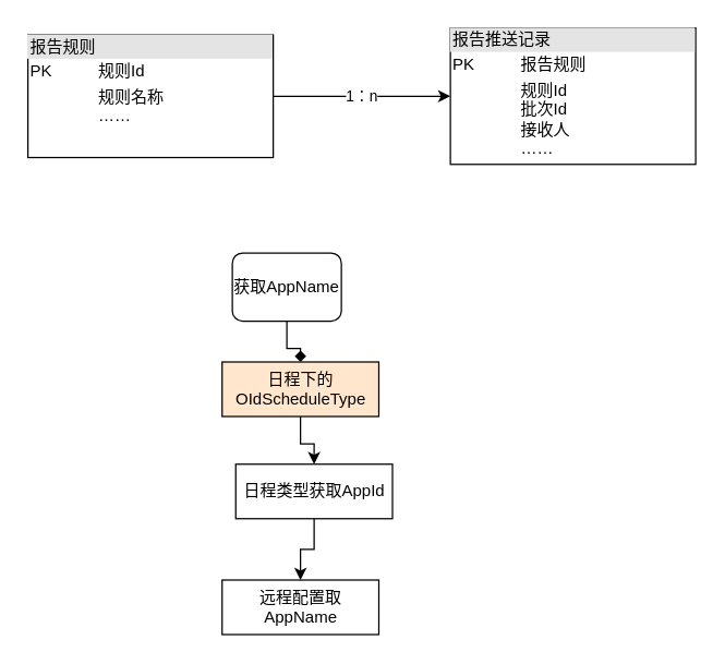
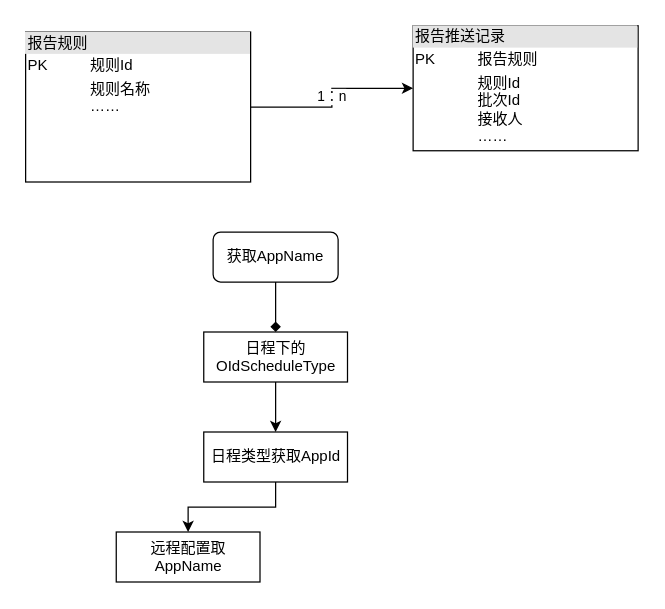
- <mxCell id="3" value="&lt;div style=&quot;box-sizing:border-box;width:100%;background:#e4e4e4;padding:2px;&quot;&gt;报告规则&lt;/div&gt;&lt;table style=&quot;width:100%;font-size:1em;&quot; cellpadding=&quot;2&quot; cellspacing=&quot;0&quot;&gt;&lt;tbody&gt;&lt;tr&gt;&lt;td&gt;PK&lt;/td&gt;&lt;td&gt;规则Id&lt;/td&gt;&lt;/tr&gt;&lt;tr&gt;&lt;td&gt;&lt;br&gt;&lt;/td&gt;&lt;td&gt;规则名称&lt;br&gt;……&lt;/td&gt;&lt;/tr&gt;&lt;tr&gt;&lt;td&gt;&lt;/td&gt;&lt;td&gt;&lt;br&gt;&lt;/td&gt;&lt;/tr&gt;&lt;/tbody&gt;&lt;/table&gt;" style="verticalAlign=top;align=left;overflow=fill;html=1;" parent="1" vertex="1"><mxGeometry x="20" y="25" width="180" height="90" as="geometry" /></mxCell>
+ <mxCell id="3" value="&lt;div style=&quot;box-sizing:border-box;width:100%;background:#e4e4e4;padding:2px;&quot;&gt;报告规则&lt;/div&gt;&lt;table style=&quot;width:100%;font-size:1em;&quot; cellpadding=&quot;2&quot; cellspacing=&quot;0&quot;&gt;&lt;tbody&gt;&lt;tr&gt;&lt;td&gt;PK&lt;/td&gt;&lt;td&gt;规则Id&lt;/td&gt;&lt;/tr&gt;&lt;tr&gt;&lt;td&gt;&lt;br&gt;&lt;/td&gt;&lt;td&gt;规则名称&lt;br&gt;……&lt;/td&gt;&lt;/tr&gt;&lt;tr&gt;&lt;td&gt;&lt;/td&gt;&lt;td&gt;&lt;br&gt;&lt;/td&gt;&lt;/tr&gt;&lt;/tbody&gt;&lt;/table&gt;" style="verticalAlign=top;align=left;overflow=fill;html=1;" parent="1" vertex="1"><mxGeometry x="20" y="25" width="180" height="120" as="geometry" /></mxCell>
- <mxCell id="6" value="获取AppName" style="rounded=1;whiteSpace=wrap;html=1;" vertex="1" parent="1"><mxGeometry x="170" y="185" width="80" height="50" as="geometry" /></mxCell>
+ <mxCell id="6" value="获取AppName" style="rounded=1;whiteSpace=wrap;html=1;" vertex="1" parent="1"><mxGeometry x="170" y="185" width="100" height="40" as="geometry" /></mxCell>
- <mxCell id="8" value="日程下的OIdScheduleType" style="rounded=0;whiteSpace=wrap;html=1;fillColor=#ffe6cc;" vertex="1" parent="1"><mxGeometry x="162.5" y="265" width="115" height="40" as="geometry" /></mxCell>
+ <mxCell id="8" value="日程下的OIdScheduleType" style="rounded=0;whiteSpace=wrap;html=1;" vertex="1" parent="1"><mxGeometry x="162.5" y="265" width="115" height="40" as="geometry" /></mxCell>
- <mxCell id="10" value="日程类型获取AppId" style="rounded=0;whiteSpace=wrap;html=1;" vertex="1" parent="1"><mxGeometry x="172.5" y="340" width="115" height="40" as="geometry" /></mxCell>
+ <mxCell id="10" value="日程类型获取AppId" style="rounded=0;whiteSpace=wrap;html=1;" vertex="1" parent="1"><mxGeometry x="162.5" y="345" width="115" height="40" as="geometry" /></mxCell>
- <mxCell id="11" value="远程配置取AppName" style="rounded=0;whiteSpace=wrap;html=1;" vertex="1" parent="1"><mxGeometry x="162.5" y="425" width="115" height="40" as="geometry" /></mxCell>
+ <mxCell id="11" value="远程配置取AppName" style="rounded=0;whiteSpace=wrap;html=1;" vertex="1" parent="1"><mxGeometry x="92.5" y="425" width="115" height="40" as="geometry" /></mxCell>
